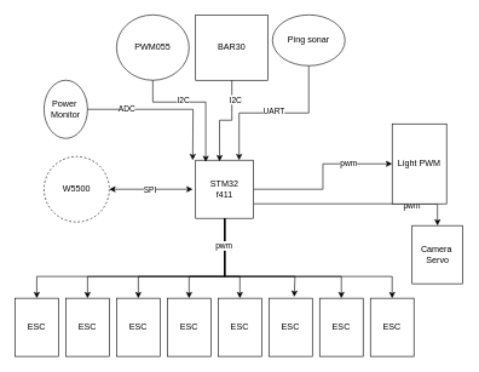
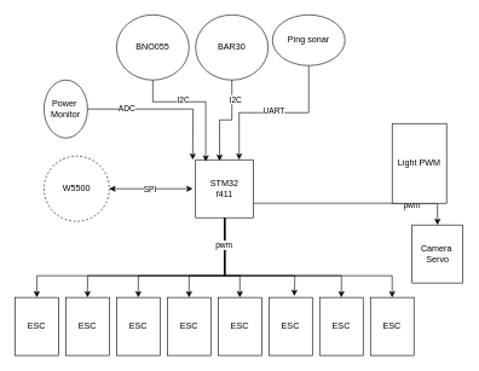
- <mxCell id="26" value="PWM055" style="ellipse;whiteSpace=wrap;html=1;" vertex="1" parent="1"><mxGeometry x="160" y="20" width="100" height="90" as="geometry" /></mxCell>
+ <mxCell id="26" value="BNO055" style="ellipse;whiteSpace=wrap;html=1;" vertex="1" parent="1"><mxGeometry x="160" y="20" width="100" height="90" as="geometry" /></mxCell>
- <mxCell id="33" value="BAR30" style="whiteSpace=wrap;html=1;rounded=0;" vertex="1" parent="1"><mxGeometry x="269" y="20" width="100" height="90" as="geometry" /></mxCell>
+ <mxCell id="33" value="BAR30" style="ellipse;whiteSpace=wrap;html=1;" vertex="1" parent="1"><mxGeometry x="269" y="20" width="100" height="90" as="geometry" /></mxCell>
- <mxCell id="9" style="edgeStyle=orthogonalEdgeStyle;rounded=0;orthogonalLoop=1;jettySize=auto;html=1;exitX=1;exitY=0.5;exitDx=0;exitDy=0;entryX=0;entryY=0.5;entryDx=0;entryDy=0;" edge="1" parent="1" source="13" target="24"><mxGeometry relative="1" as="geometry" /></mxCell>
- <mxCell id="10" value="pwm" style="edgeLabel;html=1;align=center;verticalAlign=middle;resizable=0;points=[];" vertex="1" connectable="0" parent="9"><mxGeometry x="0.461" y="1" relative="1" as="geometry"><mxPoint as="offset" /></mxGeometry></mxCell>
